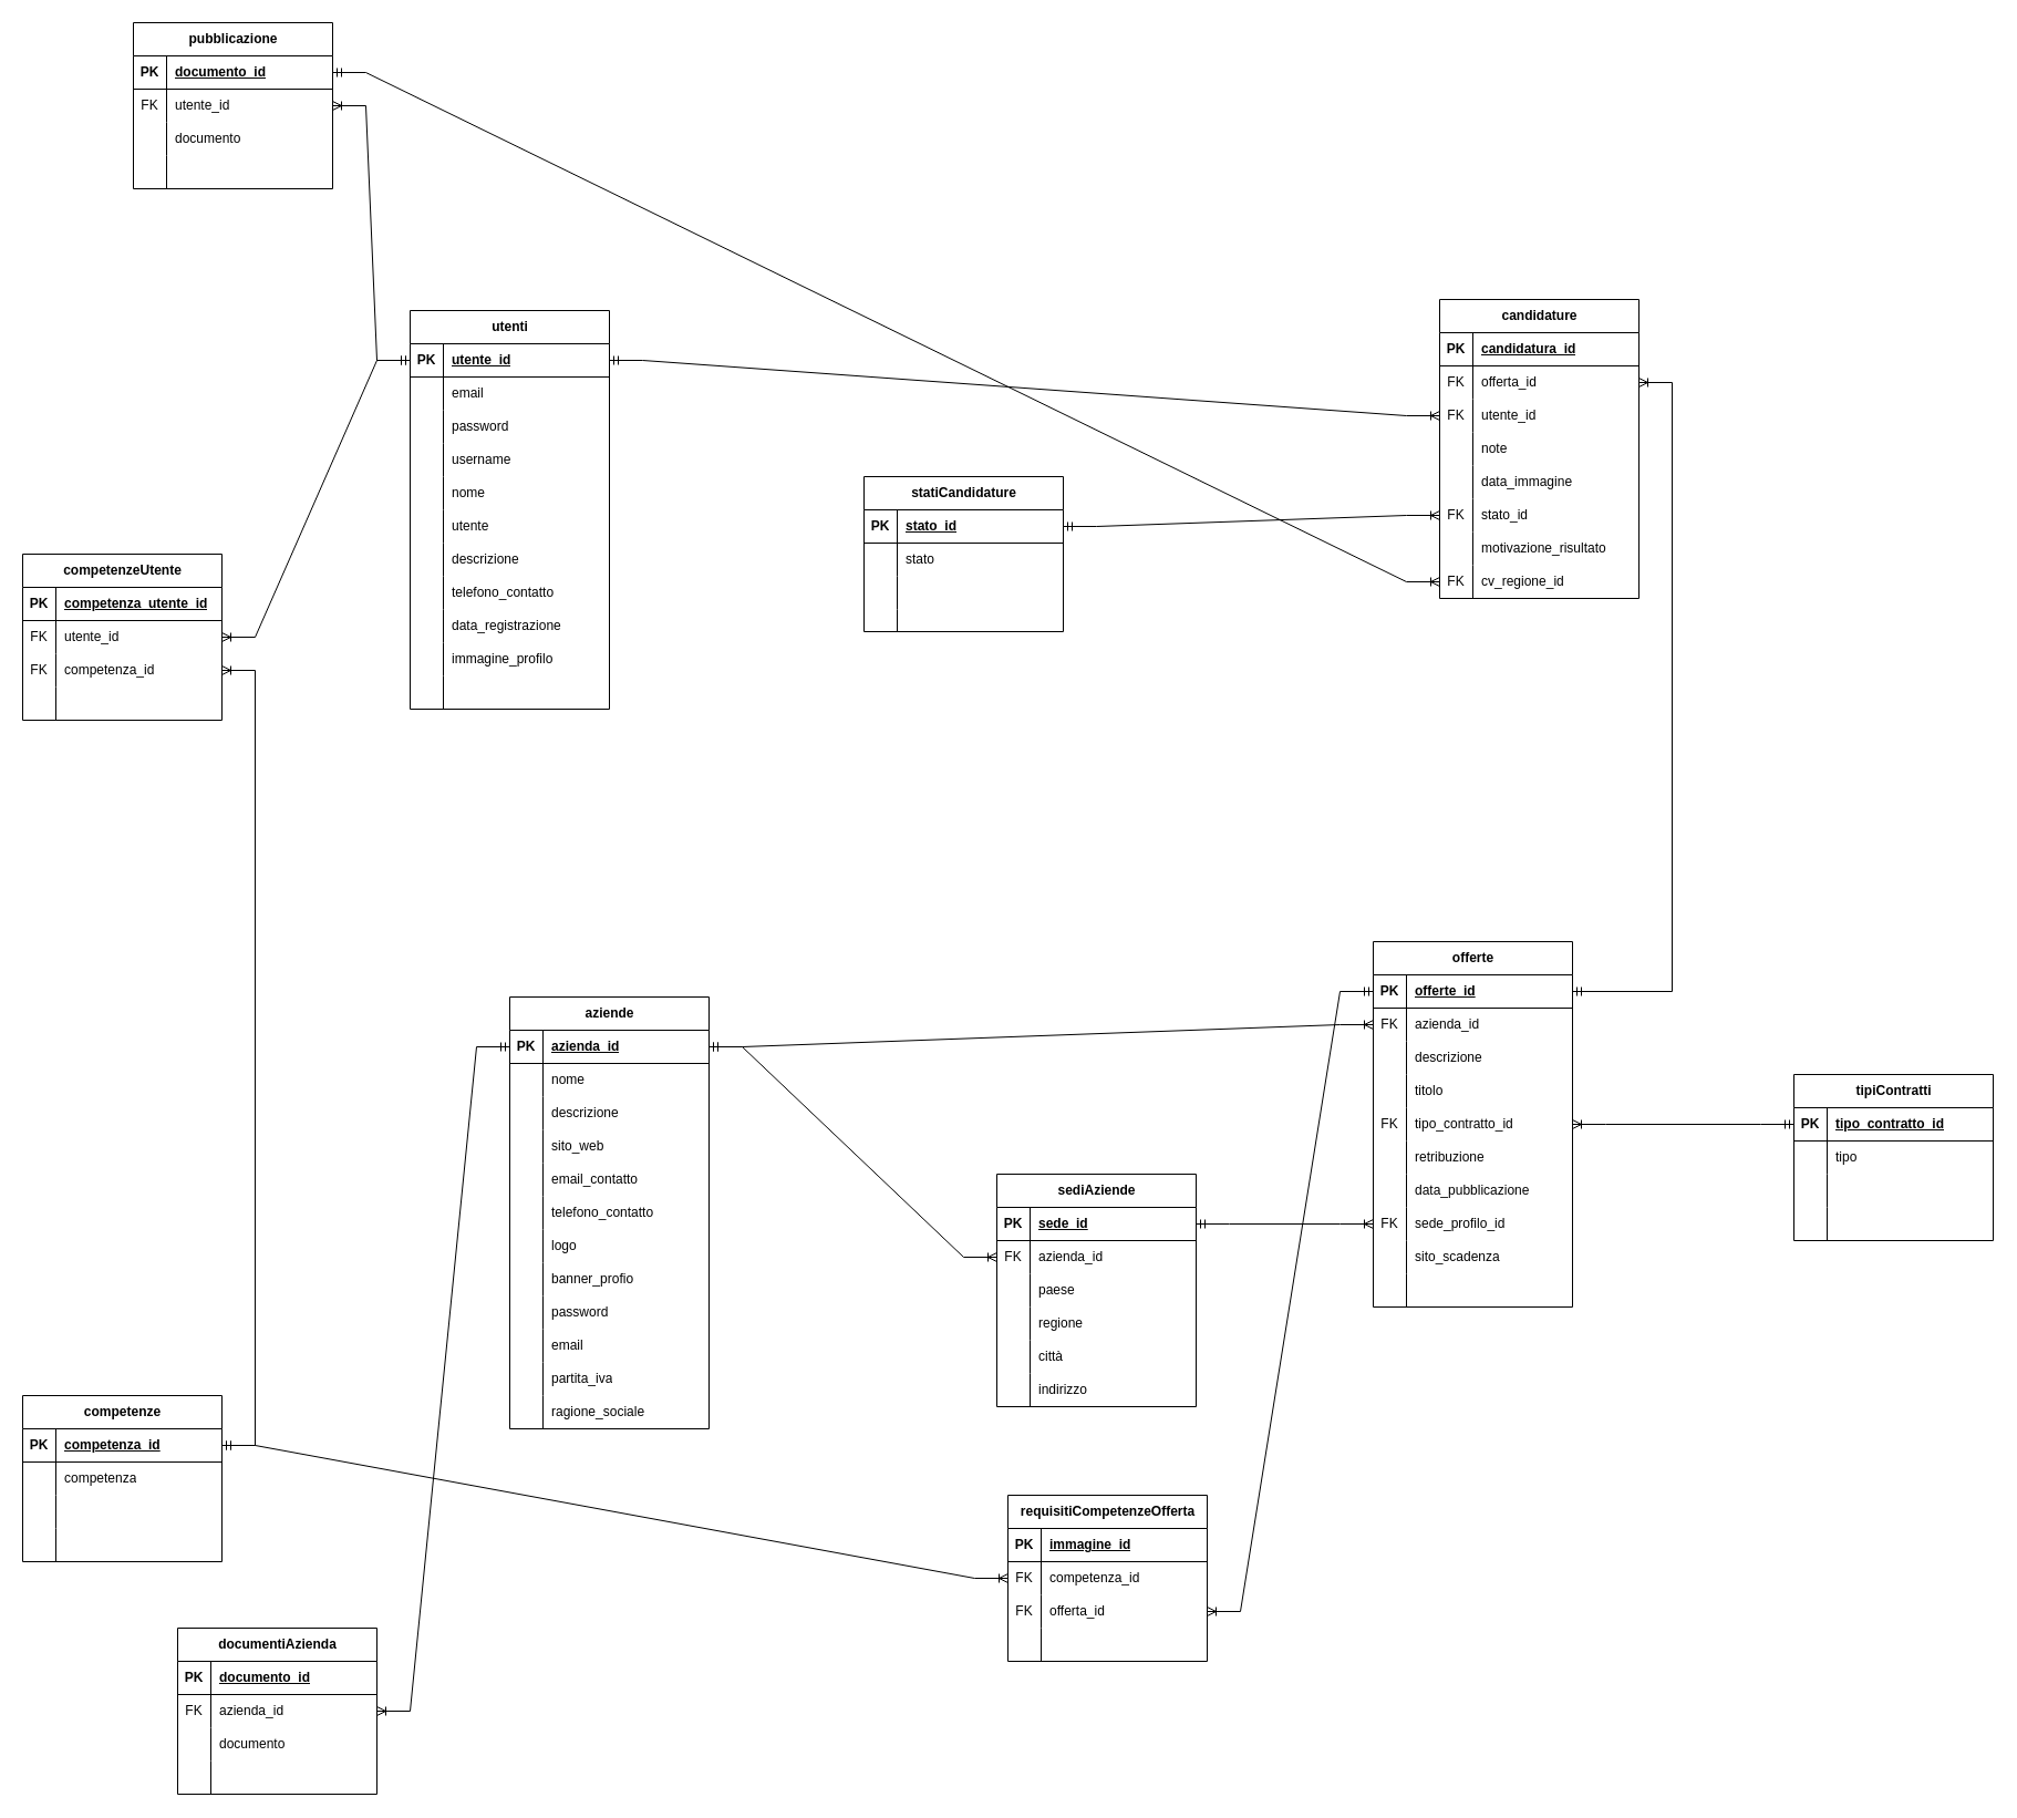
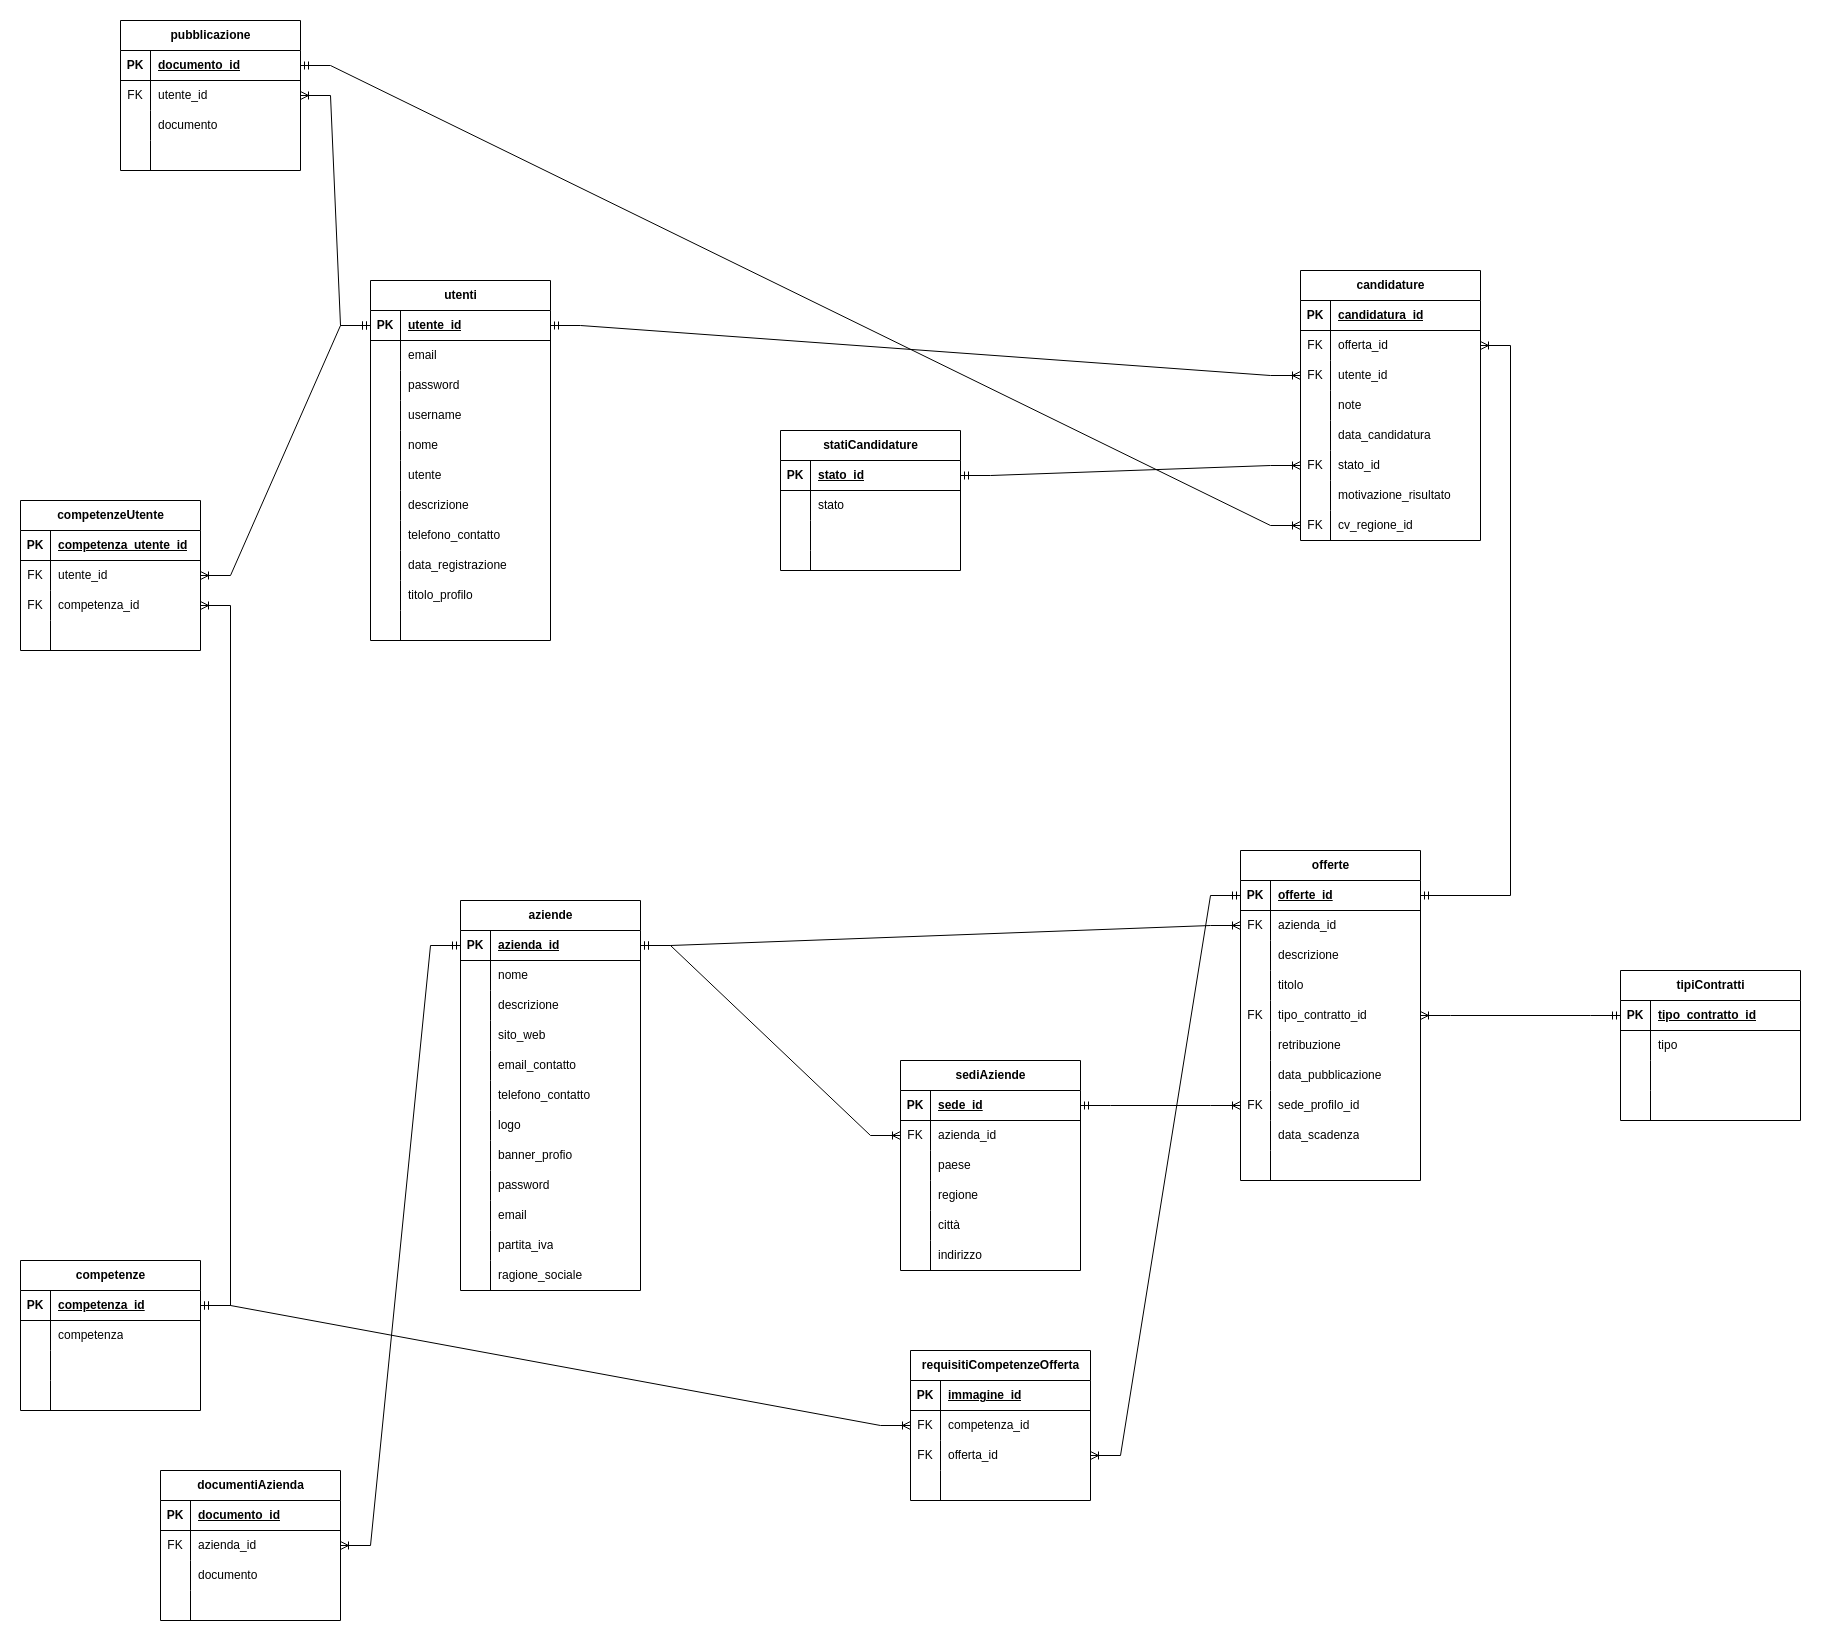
- <mxCell id="119" value="data_immagine" style="shape=partialRectangle;connectable=0;fillColor=none;top=0;left=0;bottom=0;right=0;align=left;spacingLeft=6;overflow=hidden;whiteSpace=wrap;html=1;" parent="117" vertex="1"><mxGeometry x="30" width="150" height="30" as="geometry"><mxRectangle width="150" height="30" as="alternateBounds" /></mxGeometry></mxCell>
+ <mxCell id="119" value="data_candidatura" style="shape=partialRectangle;connectable=0;fillColor=none;top=0;left=0;bottom=0;right=0;align=left;spacingLeft=6;overflow=hidden;whiteSpace=wrap;html=1;" parent="117" vertex="1"><mxGeometry x="30" width="150" height="30" as="geometry"><mxRectangle width="150" height="30" as="alternateBounds" /></mxGeometry></mxCell>
- <mxCell id="32" value="immagine_profilo" style="shape=partialRectangle;connectable=0;fillColor=none;top=0;left=0;bottom=0;right=0;align=left;spacingLeft=6;overflow=hidden;whiteSpace=wrap;html=1;" parent="30" vertex="1"><mxGeometry x="30" width="150" height="30" as="geometry"><mxRectangle width="150" height="30" as="alternateBounds" /></mxGeometry></mxCell>
+ <mxCell id="32" value="titolo_profilo" style="shape=partialRectangle;connectable=0;fillColor=none;top=0;left=0;bottom=0;right=0;align=left;spacingLeft=6;overflow=hidden;whiteSpace=wrap;html=1;" parent="30" vertex="1"><mxGeometry x="30" width="150" height="30" as="geometry"><mxRectangle width="150" height="30" as="alternateBounds" /></mxGeometry></mxCell>
- <mxCell id="100" value="sito_scadenza" style="shape=partialRectangle;connectable=0;fillColor=none;top=0;left=0;bottom=0;right=0;align=left;spacingLeft=6;overflow=hidden;whiteSpace=wrap;html=1;" parent="98" vertex="1"><mxGeometry x="30" width="150" height="30" as="geometry"><mxRectangle width="150" height="30" as="alternateBounds" /></mxGeometry></mxCell>
+ <mxCell id="100" value="data_scadenza" style="shape=partialRectangle;connectable=0;fillColor=none;top=0;left=0;bottom=0;right=0;align=left;spacingLeft=6;overflow=hidden;whiteSpace=wrap;html=1;" parent="98" vertex="1"><mxGeometry x="30" width="150" height="30" as="geometry"><mxRectangle width="150" height="30" as="alternateBounds" /></mxGeometry></mxCell>
